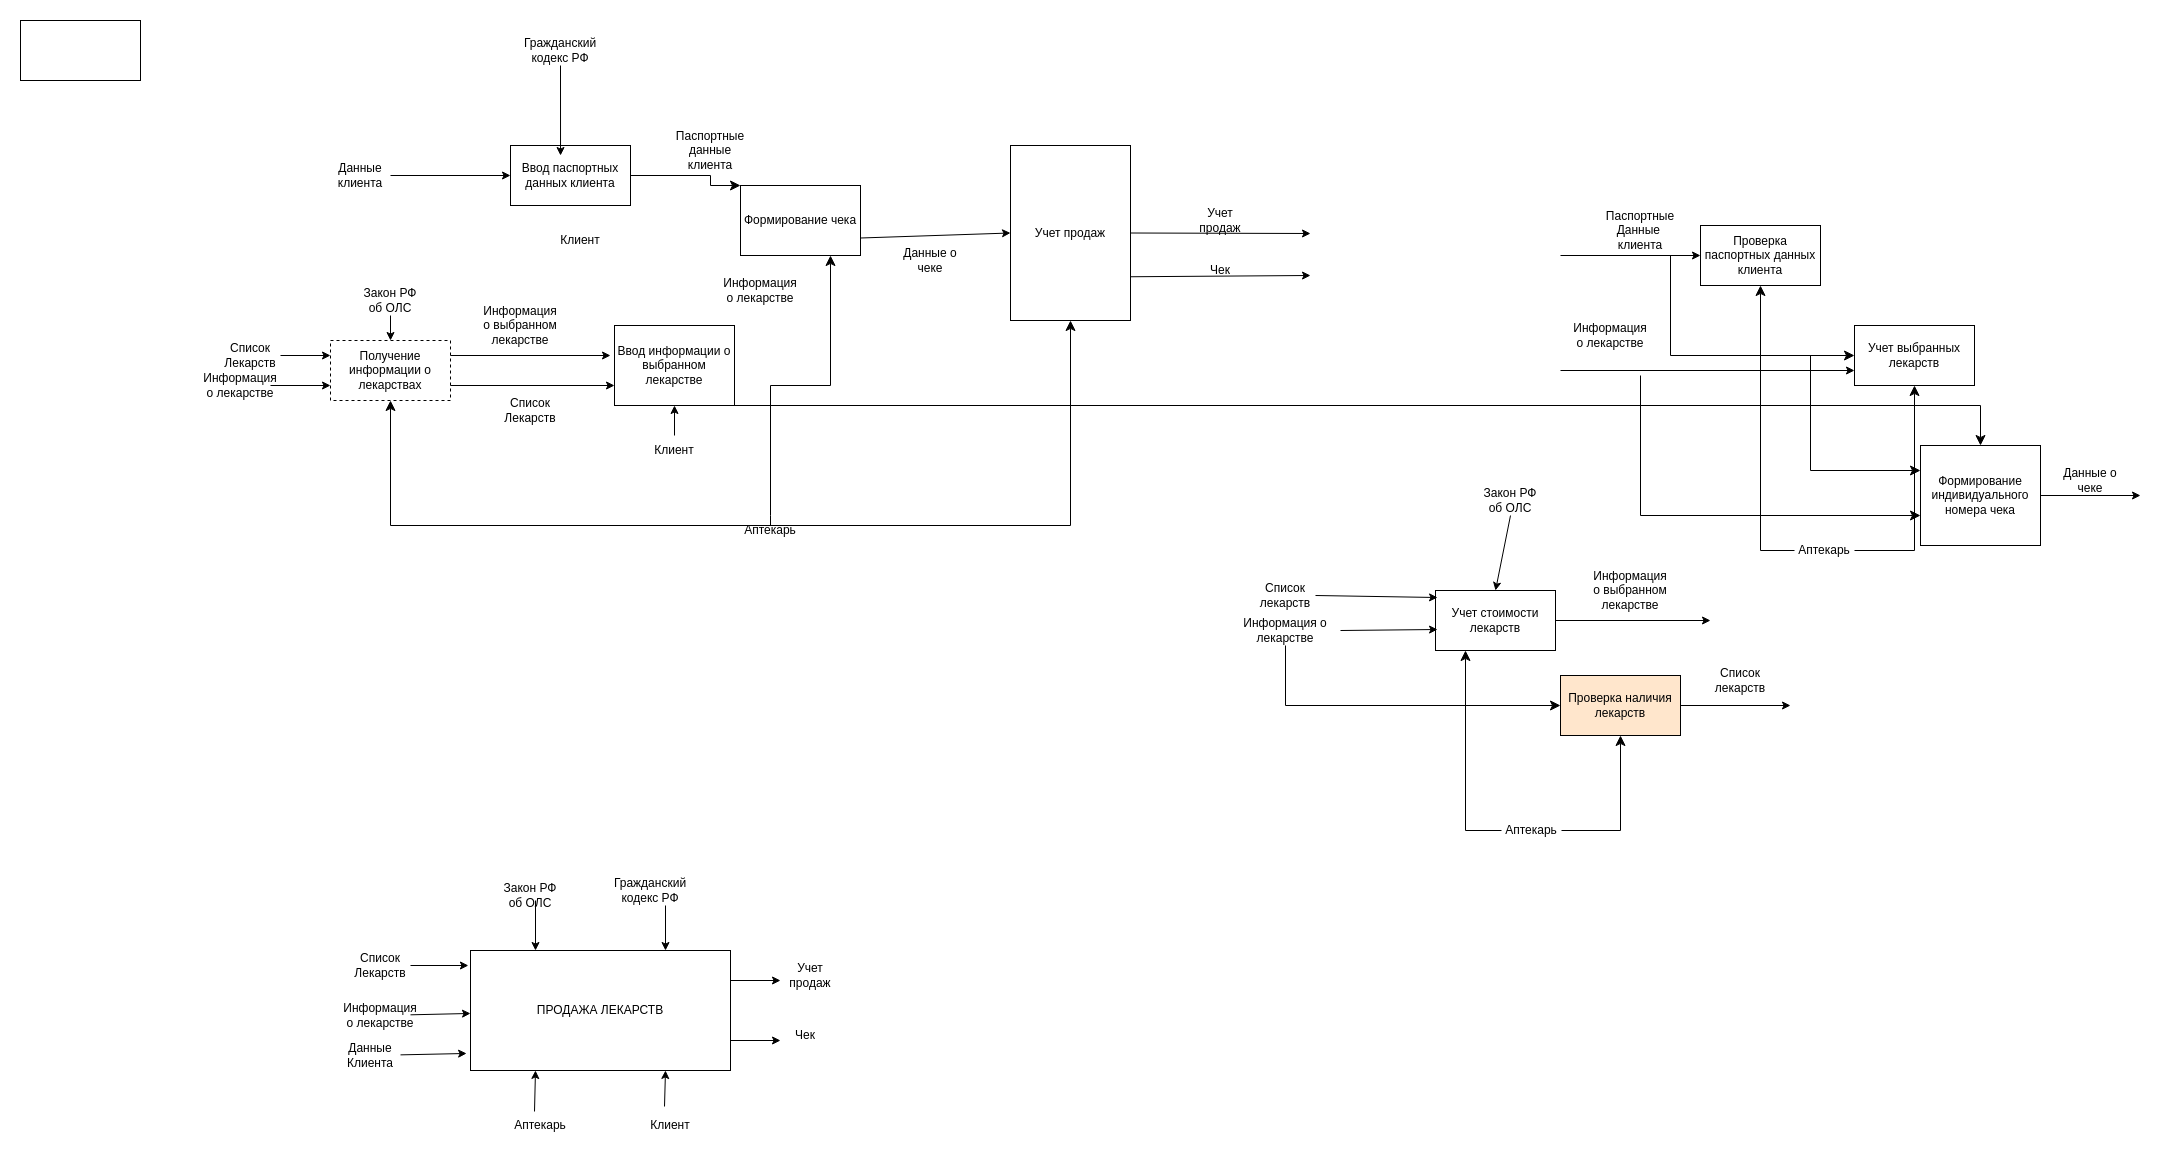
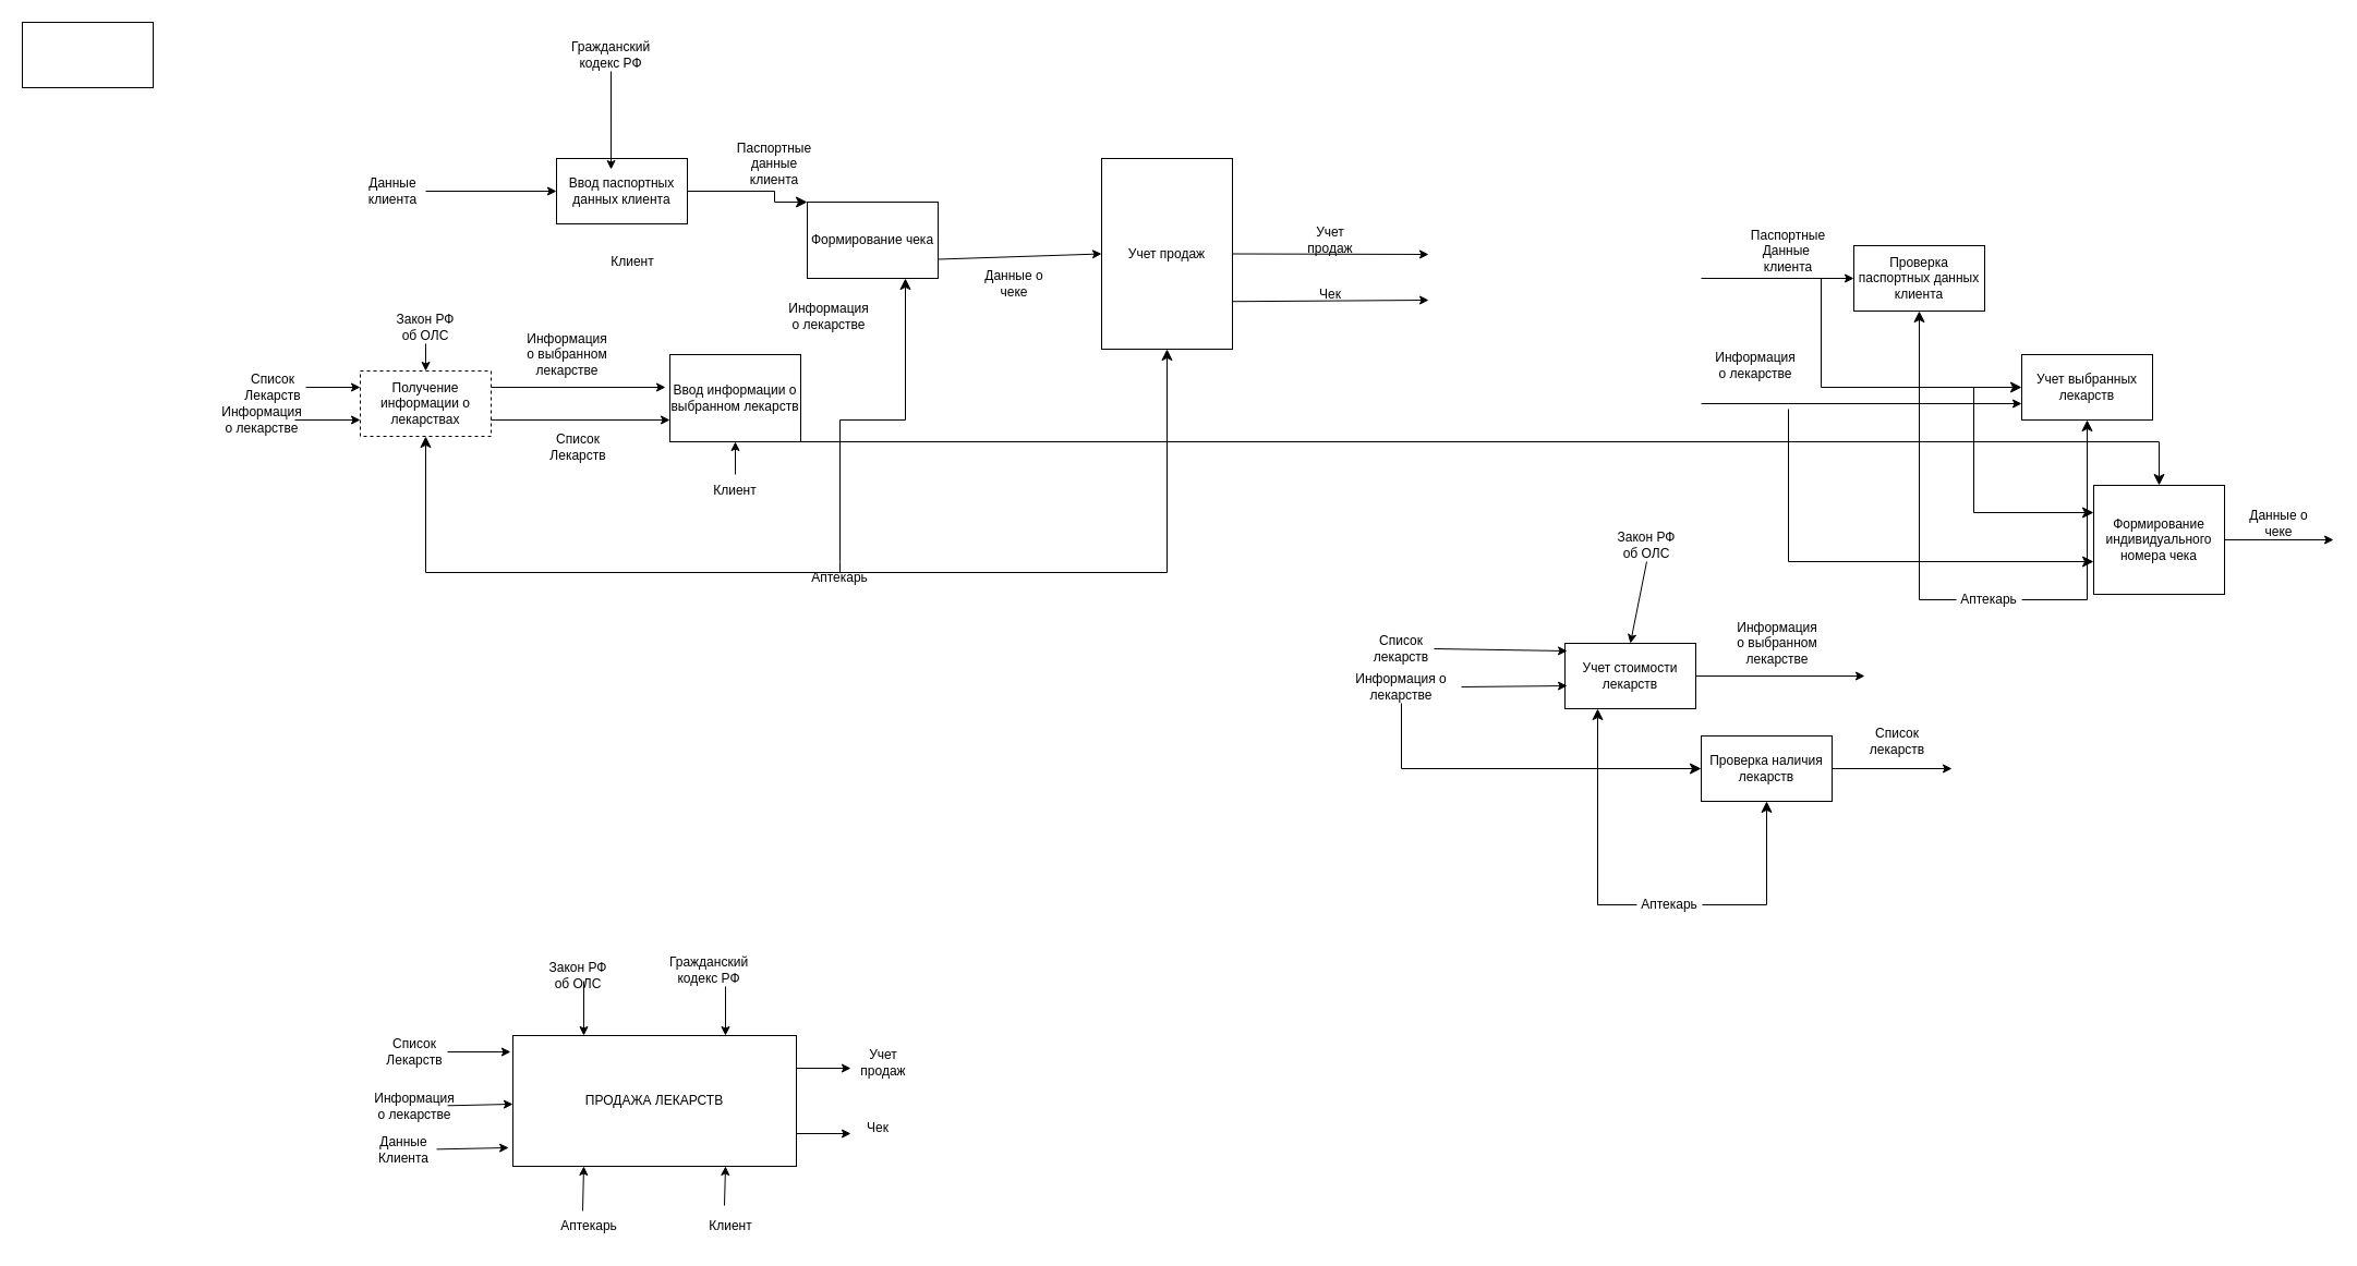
- <mxCell id="24" value="Ввод информации о выбранном лекарстве&lt;br&gt;" style="rounded=0;whiteSpace=wrap;html=1;" vertex="1" parent="1"><mxGeometry x="614" y="325" width="120" height="80" as="geometry" /></mxCell>
+ <mxCell id="24" value="Ввод информации о выбранном лекарств&lt;br&gt;" style="rounded=0;whiteSpace=wrap;html=1;" vertex="1" parent="1"><mxGeometry x="614" y="325" width="120" height="80" as="geometry" /></mxCell>
- <mxCell id="57" value="Проверка наличия лекарств" style="rounded=0;whiteSpace=wrap;html=1;fillColor=#ffe6cc;" vertex="1" parent="1"><mxGeometry x="1560" y="675" width="120" height="60" as="geometry" /></mxCell>
+ <mxCell id="57" value="Проверка наличия лекарств" style="rounded=0;whiteSpace=wrap;html=1;" vertex="1" parent="1"><mxGeometry x="1560" y="675" width="120" height="60" as="geometry" /></mxCell>
